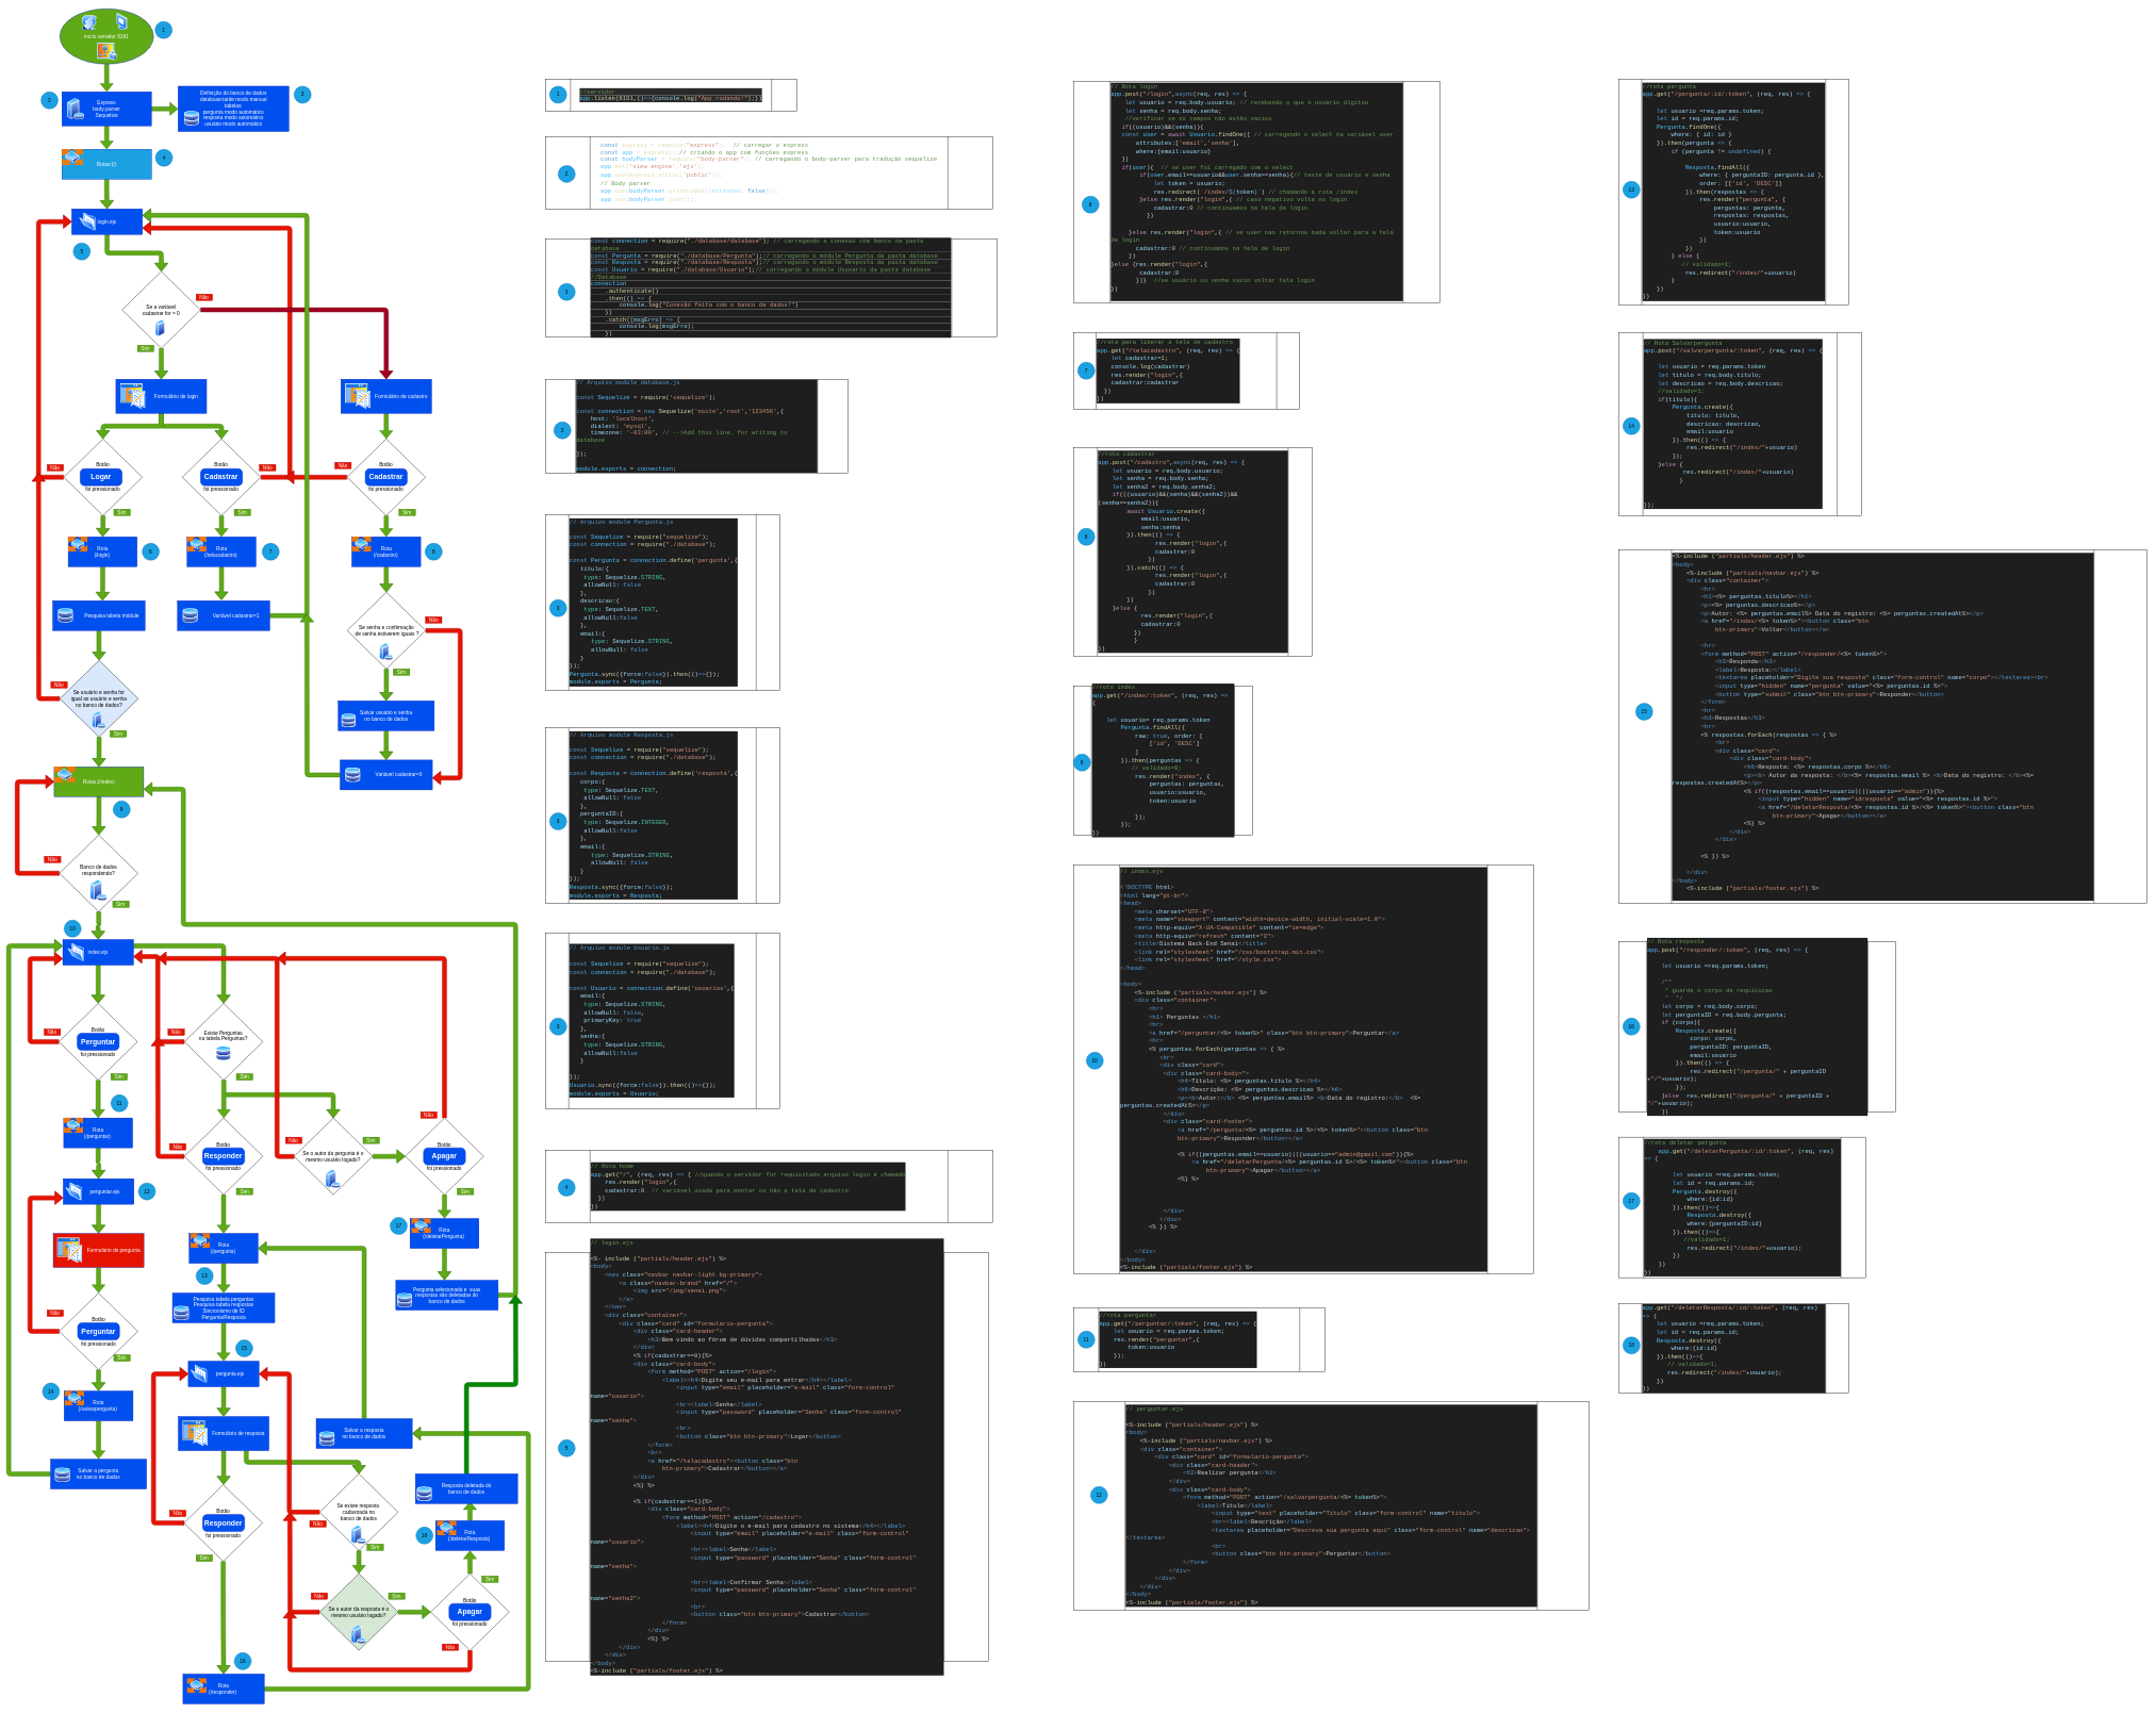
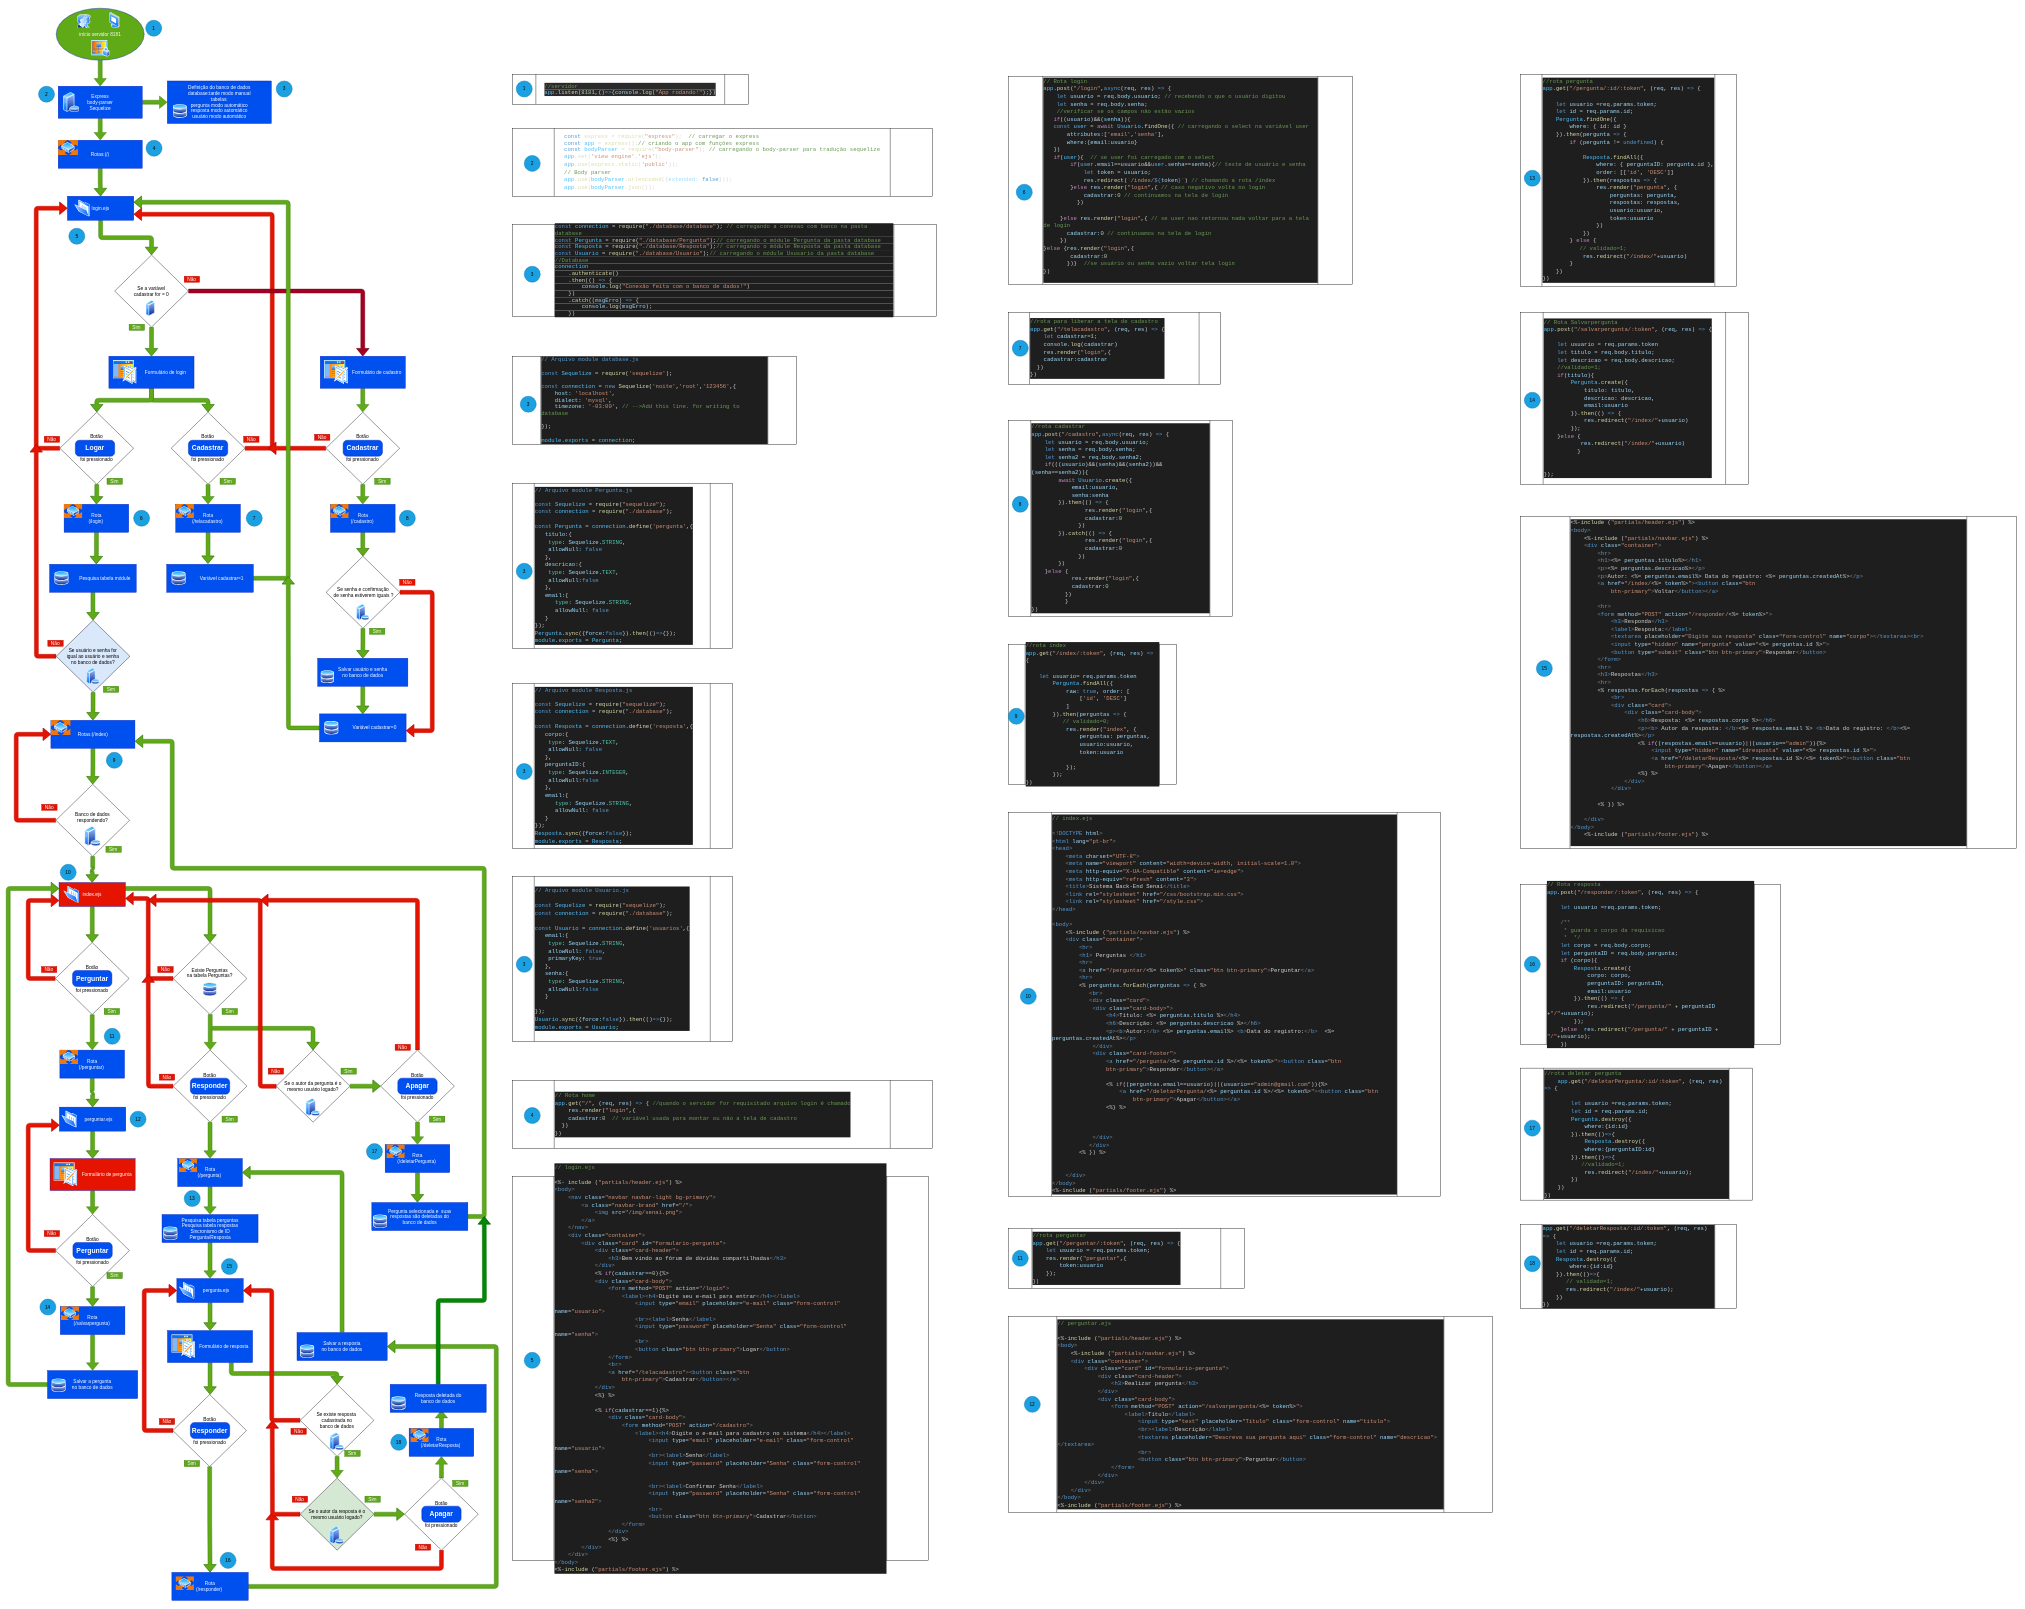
- <mxCell id="5" value="Rotas:(/)" style="whiteSpace=wrap;html=1;rounded=0;fillColor=#1ba1e2;fontColor=#ffffff;strokeColor=#001DBC;" parent="1" vertex="1"><mxGeometry x="145" y="350" width="210" height="70" as="geometry" /></mxCell>
+ <mxCell id="5" value="Rotas:(/)" style="whiteSpace=wrap;html=1;rounded=0;fillColor=#0050ef;fontColor=#ffffff;strokeColor=#001DBC;" parent="1" vertex="1"><mxGeometry x="145" y="350" width="210" height="70" as="geometry" /></mxCell>
- <mxCell id="144" value="Rotas:(/index)" style="whiteSpace=wrap;html=1;rounded=0;fillColor=#60a917;fontColor=#ffffff;strokeColor=#001DBC;" parent="1" vertex="1"><mxGeometry x="126.76" y="1800" width="210" height="70" as="geometry" /></mxCell>
+ <mxCell id="144" value="Rotas:(/index)" style="whiteSpace=wrap;html=1;rounded=0;fillColor=#0050ef;fontColor=#ffffff;strokeColor=#001DBC;" parent="1" vertex="1"><mxGeometry x="126.76" y="1800" width="210" height="70" as="geometry" /></mxCell>
- <mxCell id="12" value="index.ejs" style="whiteSpace=wrap;html=1;fillColor=#0050ef;fontColor=#ffffff;strokeColor=#001DBC;" parent="1" vertex="1"><mxGeometry x="147.07" y="2205.5" width="165.87" height="60" as="geometry" /></mxCell>
+ <mxCell id="12" value="index.ejs" style="whiteSpace=wrap;html=1;fillColor=#e51400;fontColor=#ffffff;strokeColor=#001DBC;" parent="1" vertex="1"><mxGeometry x="147.07" y="2205.5" width="165.87" height="60" as="geometry" /></mxCell>
